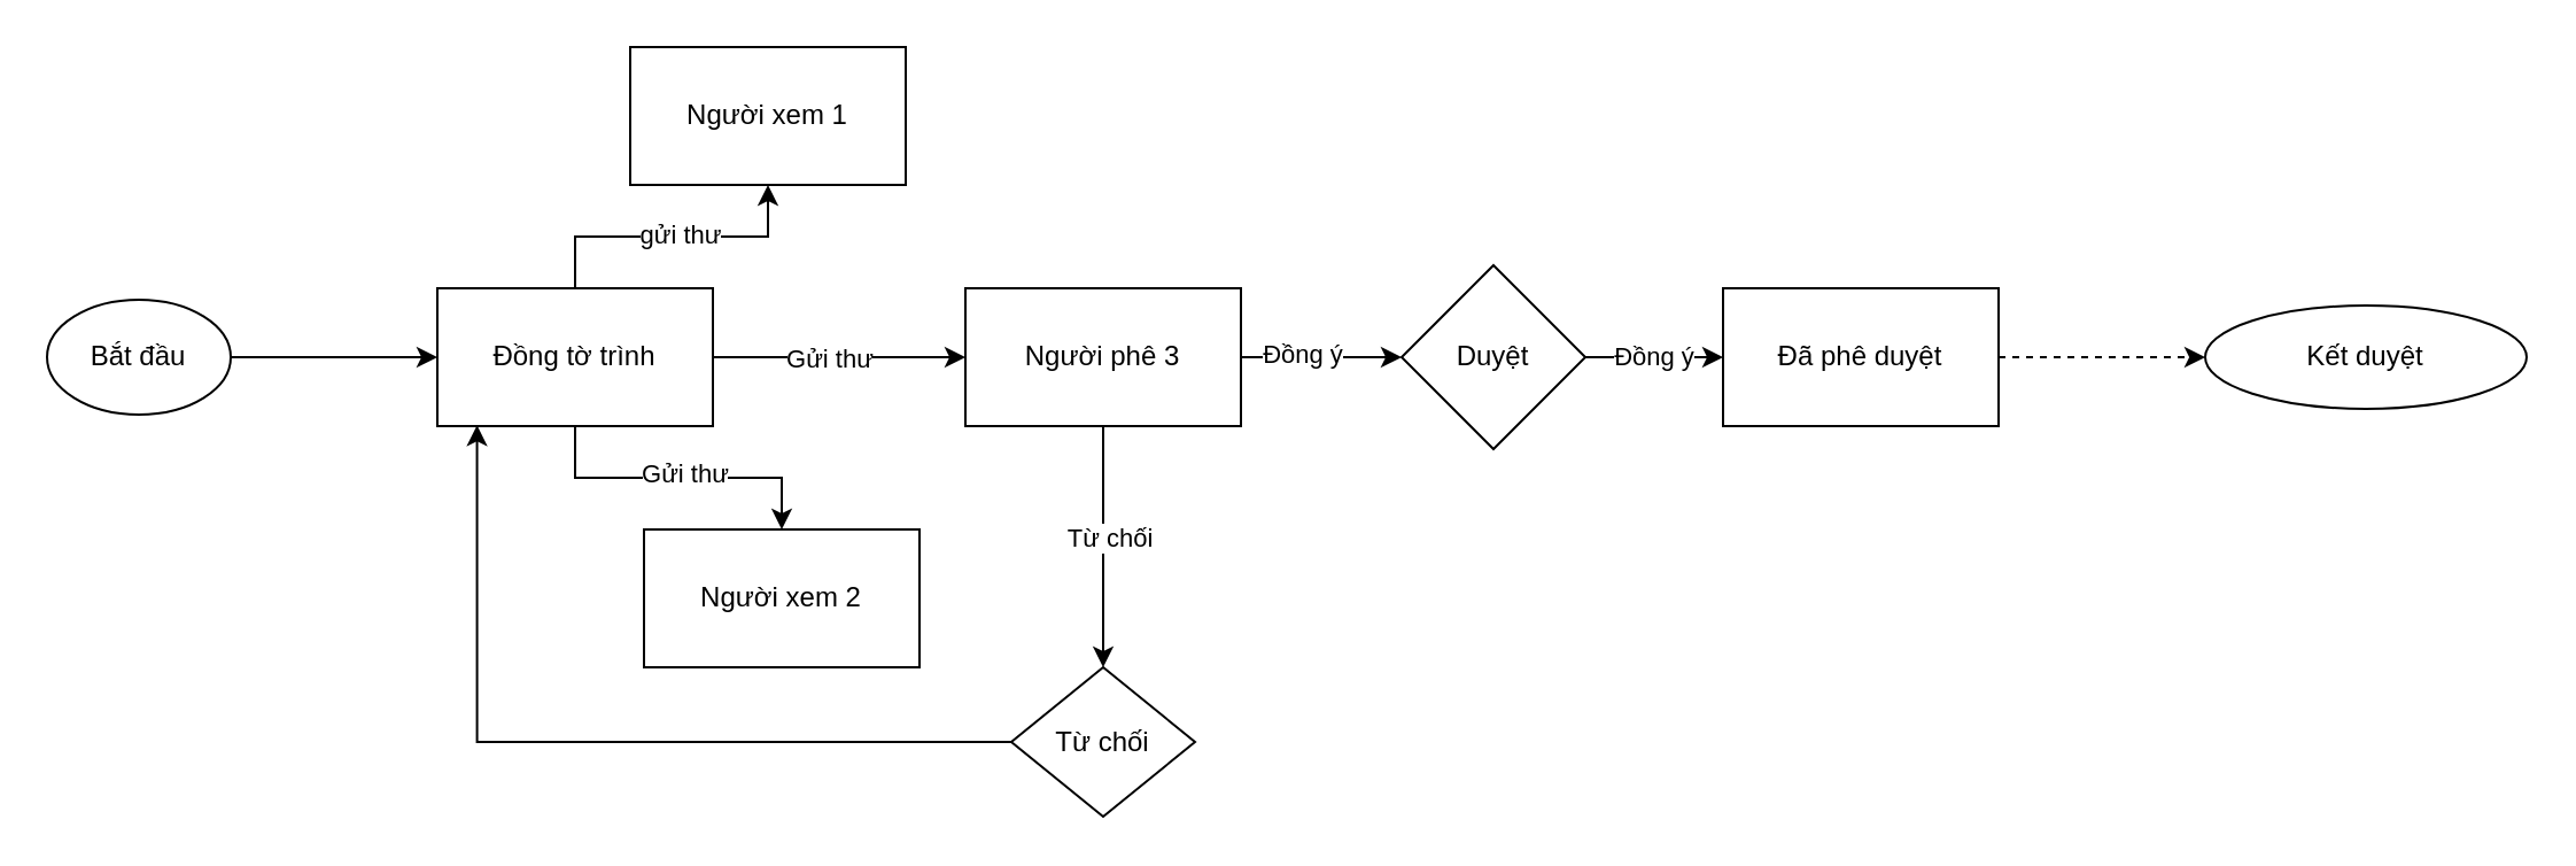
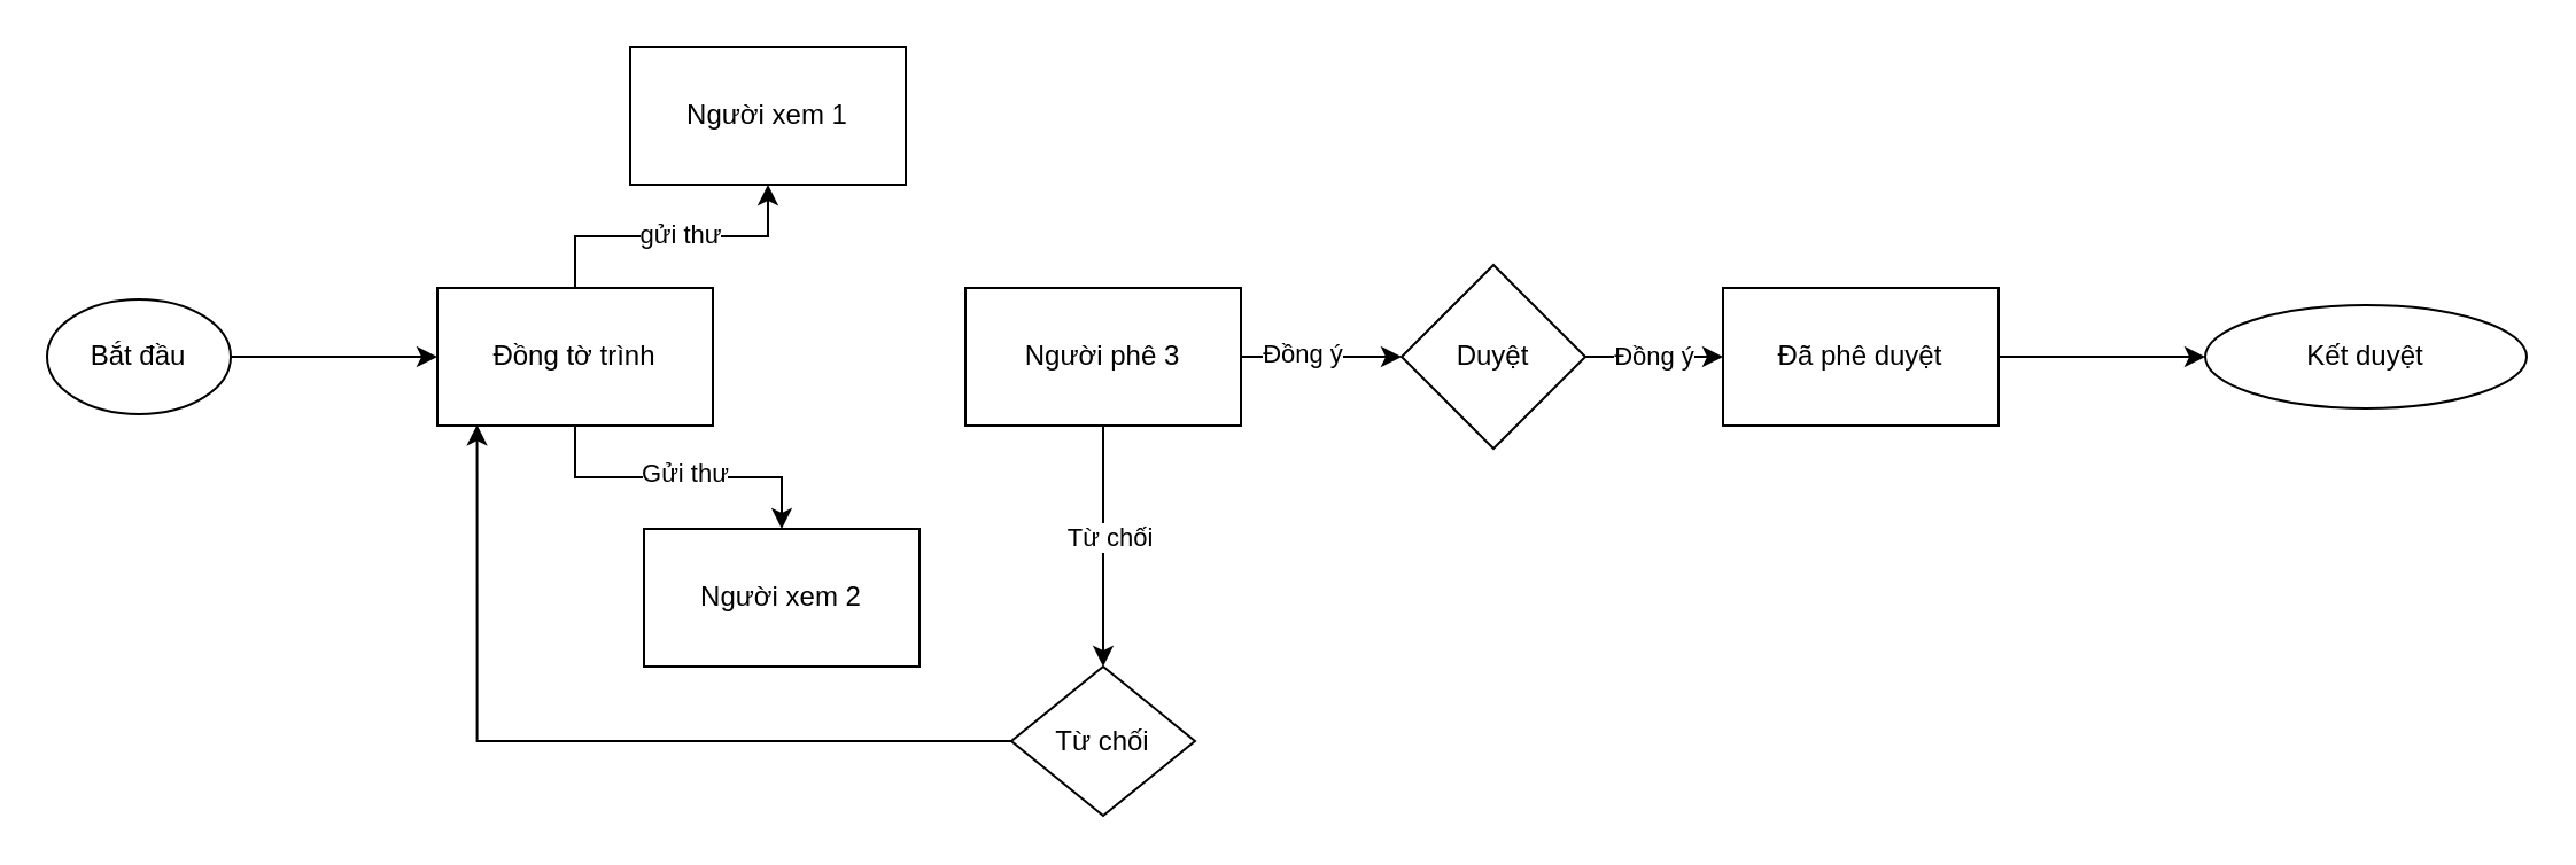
- <mxCell id="8" value="" style="edgeStyle=orthogonalEdgeStyle;rounded=0;orthogonalLoop=1;jettySize=auto;html=1;" edge="1" parent="1" source="10" target="17"><mxGeometry relative="1" as="geometry" /></mxCell>
- <mxCell id="9" value="Gửi thư" style="edgeLabel;html=1;align=center;verticalAlign=middle;resizable=0;points=[];" vertex="1" connectable="0" parent="8"><mxGeometry x="-0.345" y="2" relative="1" as="geometry"><mxPoint x="14" y="2" as="offset" /></mxGeometry></mxCell>
- <mxCell id="21" value="" style="edgeStyle=orthogonalEdgeStyle;rounded=0;orthogonalLoop=1;jettySize=auto;html=1;dashed=1;" edge="1" parent="1" source="22" target="23"><mxGeometry relative="1" as="geometry" /></mxCell>
+ <mxCell id="21" value="" style="edgeStyle=orthogonalEdgeStyle;rounded=0;orthogonalLoop=1;jettySize=auto;html=1;" edge="1" parent="1" source="22" target="23"><mxGeometry relative="1" as="geometry" /></mxCell>
